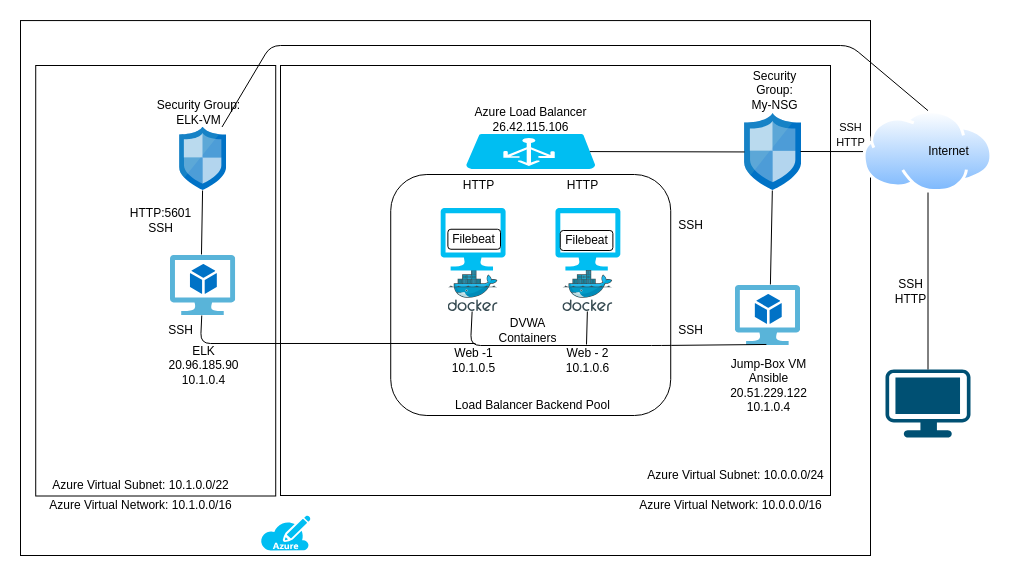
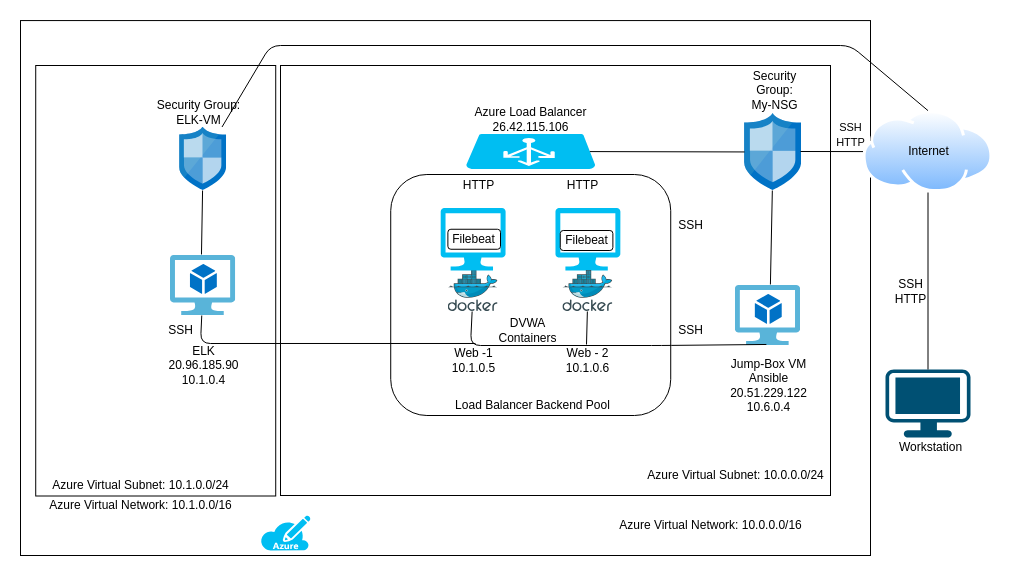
- <mxCell id="11" value="Internet" style="text;html=1;resizable=0;autosize=1;align=center;verticalAlign=middle;points=[];fillColor=none;strokeColor=none;rounded=0;" parent="1" vertex="1"><mxGeometry x="917.5" y="141.08" width="60" height="20" as="geometry" /></mxCell>
+ <mxCell id="11" value="Internet" style="text;html=1;resizable=0;autosize=1;align=center;verticalAlign=middle;points=[];fillColor=none;strokeColor=none;rounded=0;" parent="1" vertex="1"><mxGeometry x="897.5" y="141.08" width="60" height="20" as="geometry" /></mxCell>
- <mxCell id="40" value="HTTP:5601&lt;br&gt;SSH" style="text;html=1;resizable=0;autosize=1;align=center;verticalAlign=middle;points=[];fillColor=none;strokeColor=none;rounded=0;" vertex="1" parent="1"><mxGeometry x="120" y="205" width="80" height="30" as="geometry" /></mxCell>
- <mxCell id="22" value="Jump-Box VM&lt;br&gt;Ansible&lt;br&gt;20.51.229.122&lt;br&gt;10.1.0.4" style="text;html=1;resizable=0;autosize=1;align=center;verticalAlign=middle;points=[];fillColor=none;strokeColor=none;rounded=0;" parent="1" vertex="1"><mxGeometry x="722.5" y="355" width="90" height="60" as="geometry" /></mxCell>
+ <mxCell id="22" value="Jump-Box VM&lt;br&gt;Ansible&lt;br&gt;20.51.229.122&lt;br&gt;10.6.0.4" style="text;html=1;resizable=0;autosize=1;align=center;verticalAlign=middle;points=[];fillColor=none;strokeColor=none;rounded=0;" parent="1" vertex="1"><mxGeometry x="722.5" y="355" width="90" height="60" as="geometry" /></mxCell>
+ <mxCell id="9" value="Workstation" style="text;html=1;resizable=0;autosize=1;align=center;verticalAlign=middle;points=[];fillColor=none;strokeColor=none;rounded=0;" parent="1" vertex="1"><mxGeometry x="890" y="437" width="80" height="20" as="geometry" /></mxCell>
- <mxCell id="46" value="Azure Virtual Subnet: 10.1.0.0/22" style="text;html=1;resizable=0;autosize=1;align=center;verticalAlign=middle;points=[];fillColor=none;strokeColor=none;rounded=0;" vertex="1" parent="1"><mxGeometry x="45.22" y="475" width="190" height="20" as="geometry" /></mxCell>
+ <mxCell id="46" value="Azure Virtual Subnet: 10.1.0.0/24" style="text;html=1;resizable=0;autosize=1;align=center;verticalAlign=middle;points=[];fillColor=none;strokeColor=none;rounded=0;" vertex="1" parent="1"><mxGeometry x="45.22" y="475" width="190" height="20" as="geometry" /></mxCell>
- <mxCell id="14" value="Azure Virtual Network: 10.0.0.0/16" style="text;html=1;resizable=0;autosize=1;align=center;verticalAlign=middle;points=[];fillColor=none;strokeColor=none;rounded=0;" parent="1" vertex="1"><mxGeometry x="630" y="495" width="200" height="20" as="geometry" /></mxCell>
+ <mxCell id="14" value="Azure Virtual Network: 10.0.0.0/16" style="text;html=1;resizable=0;autosize=1;align=center;verticalAlign=middle;points=[];fillColor=none;strokeColor=none;rounded=0;" parent="1" vertex="1"><mxGeometry x="610" y="515" width="200" height="20" as="geometry" /></mxCell>
